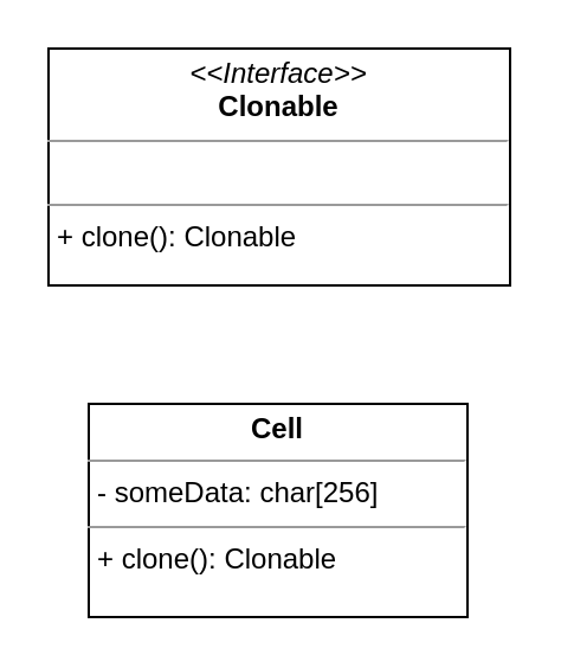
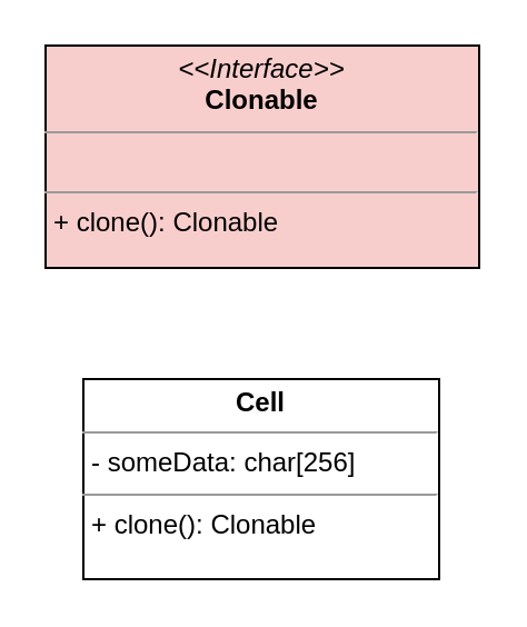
- <mxCell id="2" value="&lt;p style=&quot;margin:0px;margin-top:4px;text-align:center;&quot;&gt;&lt;i&gt;&amp;lt;&amp;lt;Interface&amp;gt;&amp;gt;&lt;/i&gt;&lt;br&gt;&lt;b&gt;Clonable&lt;/b&gt;&lt;/p&gt;&lt;hr size=&quot;1&quot;&gt;&lt;p style=&quot;margin:0px;margin-left:4px;&quot;&gt;&lt;br&gt;&lt;/p&gt;&lt;hr size=&quot;1&quot;&gt;&lt;p style=&quot;margin:0px;margin-left:4px;&quot;&gt;+ clone(): Clonable&lt;/p&gt;" style="verticalAlign=top;align=left;overflow=fill;fontSize=12;fontFamily=Helvetica;html=1;whiteSpace=wrap;" vertex="1" parent="1"><mxGeometry x="20" y="20" width="195" height="100" as="geometry" /></mxCell>
+ <mxCell id="2" value="&lt;p style=&quot;margin:0px;margin-top:4px;text-align:center;&quot;&gt;&lt;i&gt;&amp;lt;&amp;lt;Interface&amp;gt;&amp;gt;&lt;/i&gt;&lt;br&gt;&lt;b&gt;Clonable&lt;/b&gt;&lt;/p&gt;&lt;hr size=&quot;1&quot;&gt;&lt;p style=&quot;margin:0px;margin-left:4px;&quot;&gt;&lt;br&gt;&lt;/p&gt;&lt;hr size=&quot;1&quot;&gt;&lt;p style=&quot;margin:0px;margin-left:4px;&quot;&gt;+ clone(): Clonable&lt;/p&gt;" style="verticalAlign=top;align=left;overflow=fill;fontSize=12;fontFamily=Helvetica;html=1;whiteSpace=wrap;fillColor=#f8cecc;" vertex="1" parent="1"><mxGeometry x="20" y="20" width="195" height="100" as="geometry" /></mxCell>
